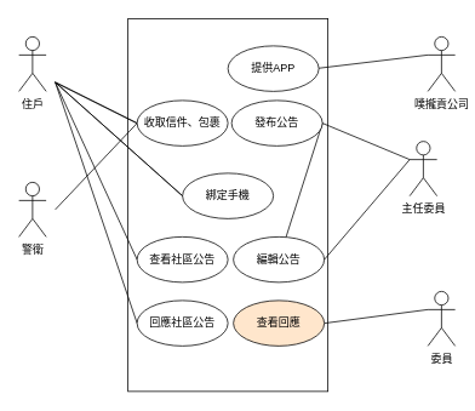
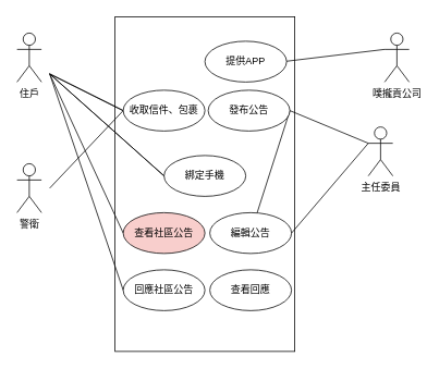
- <mxCell id="13" value="查看社區公告" style="ellipse;whiteSpace=wrap;html=1;strokeColor=#000000;fontColor=#000000;" vertex="1" parent="1"><mxGeometry x="150" y="260" width="100" height="50" as="geometry" /></mxCell>
+ <mxCell id="13" value="查看社區公告" style="ellipse;whiteSpace=wrap;html=1;strokeColor=#000000;fontColor=#000000;fillColor=#f8cecc;" vertex="1" parent="1"><mxGeometry x="150" y="260" width="100" height="50" as="geometry" /></mxCell>
- <mxCell id="18" style="edgeStyle=none;html=1;exitX=1;exitY=0.5;exitDx=0;exitDy=0;entryX=0;entryY=0.333;entryDx=0;entryDy=0;entryPerimeter=0;startArrow=none;startFill=0;endArrow=none;endFill=0;strokeColor=#000000;fontColor=#000000;labelBackgroundColor=#FFFFFF;" edge="1" parent="1" source="19" target="23"><mxGeometry relative="1" as="geometry" /></mxCell>
- <mxCell id="23" value="委員" style="shape=umlActor;verticalLabelPosition=bottom;verticalAlign=top;html=1;strokeColor=#000000;fontColor=#000000;" vertex="1" parent="1"><mxGeometry x="470" y="320" width="30" height="60" as="geometry" /></mxCell>
- <mxCell id="19" value="查看回應" style="ellipse;whiteSpace=wrap;html=1;strokeColor=#000000;fontColor=#000000;fillColor=#ffe6cc;" vertex="1" parent="1"><mxGeometry x="256" y="330" width="100" height="50" as="geometry" /></mxCell>
+ <mxCell id="19" value="查看回應" style="ellipse;whiteSpace=wrap;html=1;strokeColor=#000000;fontColor=#000000;" vertex="1" parent="1"><mxGeometry x="256" y="330" width="100" height="50" as="geometry" /></mxCell>
